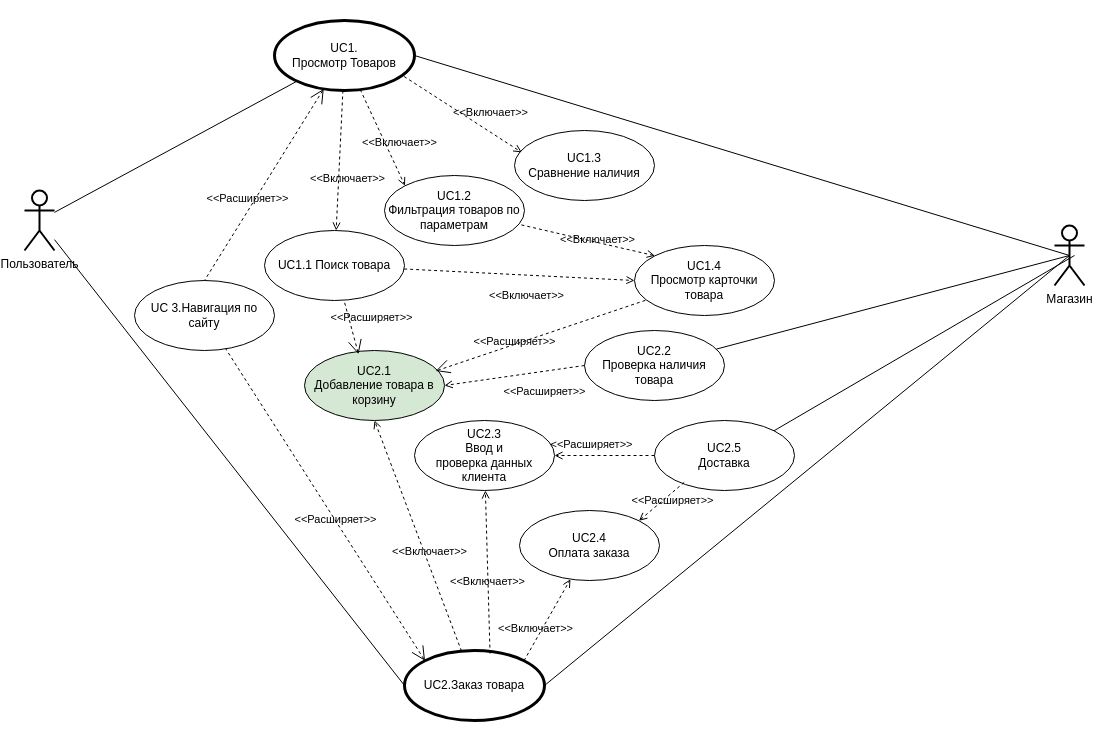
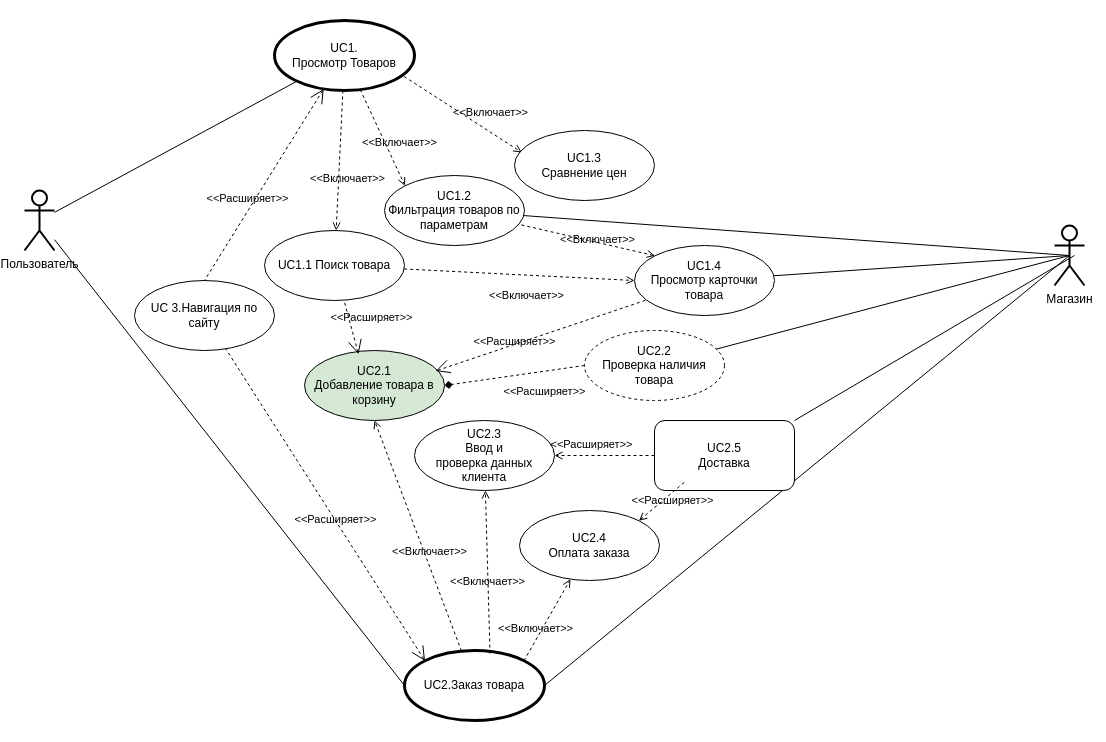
- <mxCell id="33" style="rounded=0;orthogonalLoop=1;jettySize=auto;html=1;endArrow=none;endFill=0;exitX=0.5;exitY=0.5;exitDx=0;exitDy=0;exitPerimeter=0;entryX=1;entryY=0.5;entryDx=0;entryDy=0;" parent="1" source="18" target="17" edge="1"><mxGeometry relative="1" as="geometry"><mxPoint x="1155" y="70" as="sourcePoint" /><mxPoint x="788" y="195" as="targetPoint" /></mxGeometry></mxCell>
+ <mxCell id="33" style="rounded=0;orthogonalLoop=1;jettySize=auto;html=1;endArrow=none;endFill=0;exitX=0.5;exitY=0.5;exitDx=0;exitDy=0;exitPerimeter=0;" parent="1" source="18" target="20" edge="1"><mxGeometry relative="1" as="geometry"><mxPoint x="1155" y="70" as="sourcePoint" /><mxPoint x="788" y="195" as="targetPoint" /></mxGeometry></mxCell>
- <mxCell id="19" value="UC1.3&lt;br&gt;Сравнение наличия" style="ellipse;whiteSpace=wrap;html=1;" parent="1" vertex="1"><mxGeometry x="510" y="130" width="140" height="70" as="geometry" /></mxCell>
+ <mxCell id="19" value="UC1.3&lt;br&gt;Сравнение цен" style="ellipse;whiteSpace=wrap;html=1;" parent="1" vertex="1"><mxGeometry x="510" y="130" width="140" height="70" as="geometry" /></mxCell>
+ <mxCell id="32" style="rounded=0;orthogonalLoop=1;jettySize=auto;html=1;endArrow=none;endFill=0;exitX=0.5;exitY=0.5;exitDx=0;exitDy=0;exitPerimeter=0;" parent="1" source="18" target="23" edge="1"><mxGeometry relative="1" as="geometry"><mxPoint x="945" y="400" as="sourcePoint" /><mxPoint x="696" y="444" as="targetPoint" /></mxGeometry></mxCell>
- <mxCell id="6" value="UC2.2&lt;br&gt;Проверка наличия товара" style="ellipse;whiteSpace=wrap;html=1;" parent="1" vertex="1"><mxGeometry x="580" y="330" width="140" height="70" as="geometry" /></mxCell>
+ <mxCell id="6" value="UC2.2&lt;br&gt;Проверка наличия товара" style="ellipse;whiteSpace=wrap;html=1;dashed=1;" parent="1" vertex="1"><mxGeometry x="580" y="330" width="140" height="70" as="geometry" /></mxCell>
- <mxCell id="37" value="&amp;lt;&amp;lt;Расширяет&amp;gt;&amp;gt;" style="edgeStyle=none;html=1;endArrow=open;verticalAlign=bottom;dashed=1;labelBackgroundColor=none;rounded=0;exitX=0;exitY=0.5;exitDx=0;exitDy=0;entryX=1;entryY=0.5;entryDx=0;entryDy=0;" edge="1" parent="1" source="6" target="5"><mxGeometry x="-0.37" y="29" width="160" relative="1" as="geometry"><mxPoint x="666" y="475" as="sourcePoint" /><mxPoint x="595" y="518" as="targetPoint" /><mxPoint as="offset" /></mxGeometry></mxCell>
+ <mxCell id="37" value="&amp;lt;&amp;lt;Расширяет&amp;gt;&amp;gt;" style="edgeStyle=none;html=1;endArrow=diamond;verticalAlign=bottom;dashed=1;labelBackgroundColor=none;rounded=0;exitX=0;exitY=0.5;exitDx=0;exitDy=0;entryX=1;entryY=0.5;entryDx=0;entryDy=0;" edge="1" parent="1" source="6" target="5"><mxGeometry x="-0.37" y="29" width="160" relative="1" as="geometry"><mxPoint x="666" y="475" as="sourcePoint" /><mxPoint x="595" y="518" as="targetPoint" /><mxPoint as="offset" /></mxGeometry></mxCell>
- <mxCell id="9" value="UC2.5&lt;br&gt;Доставка" style="ellipse;whiteSpace=wrap;html=1;" parent="1" vertex="1"><mxGeometry x="650" y="420" width="140" height="70" as="geometry" /></mxCell>
+ <mxCell id="9" value="UC2.5&lt;br&gt;Доставка" style="whiteSpace=wrap;html=1;rounded=1;" parent="1" vertex="1"><mxGeometry x="650" y="420" width="140" height="70" as="geometry" /></mxCell>
